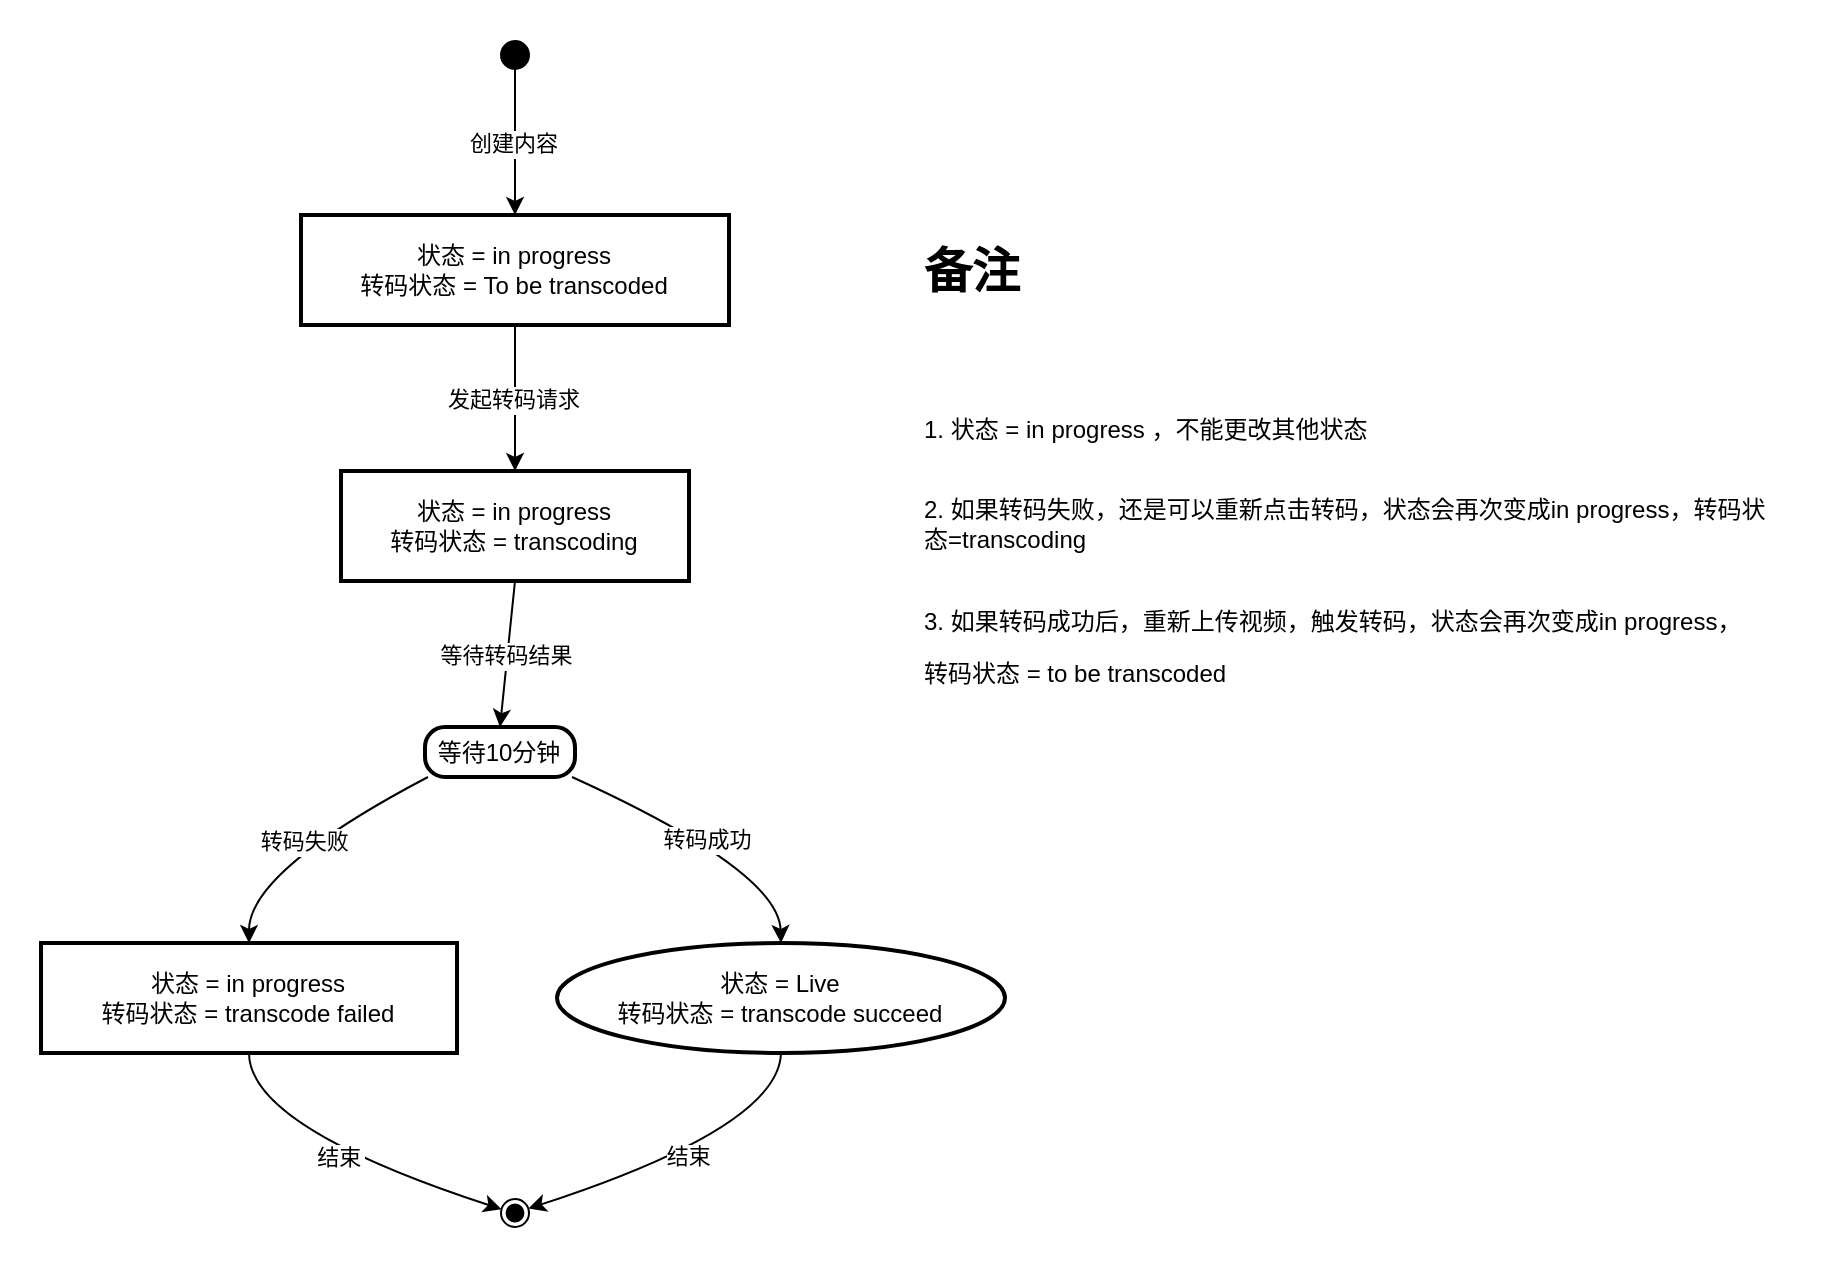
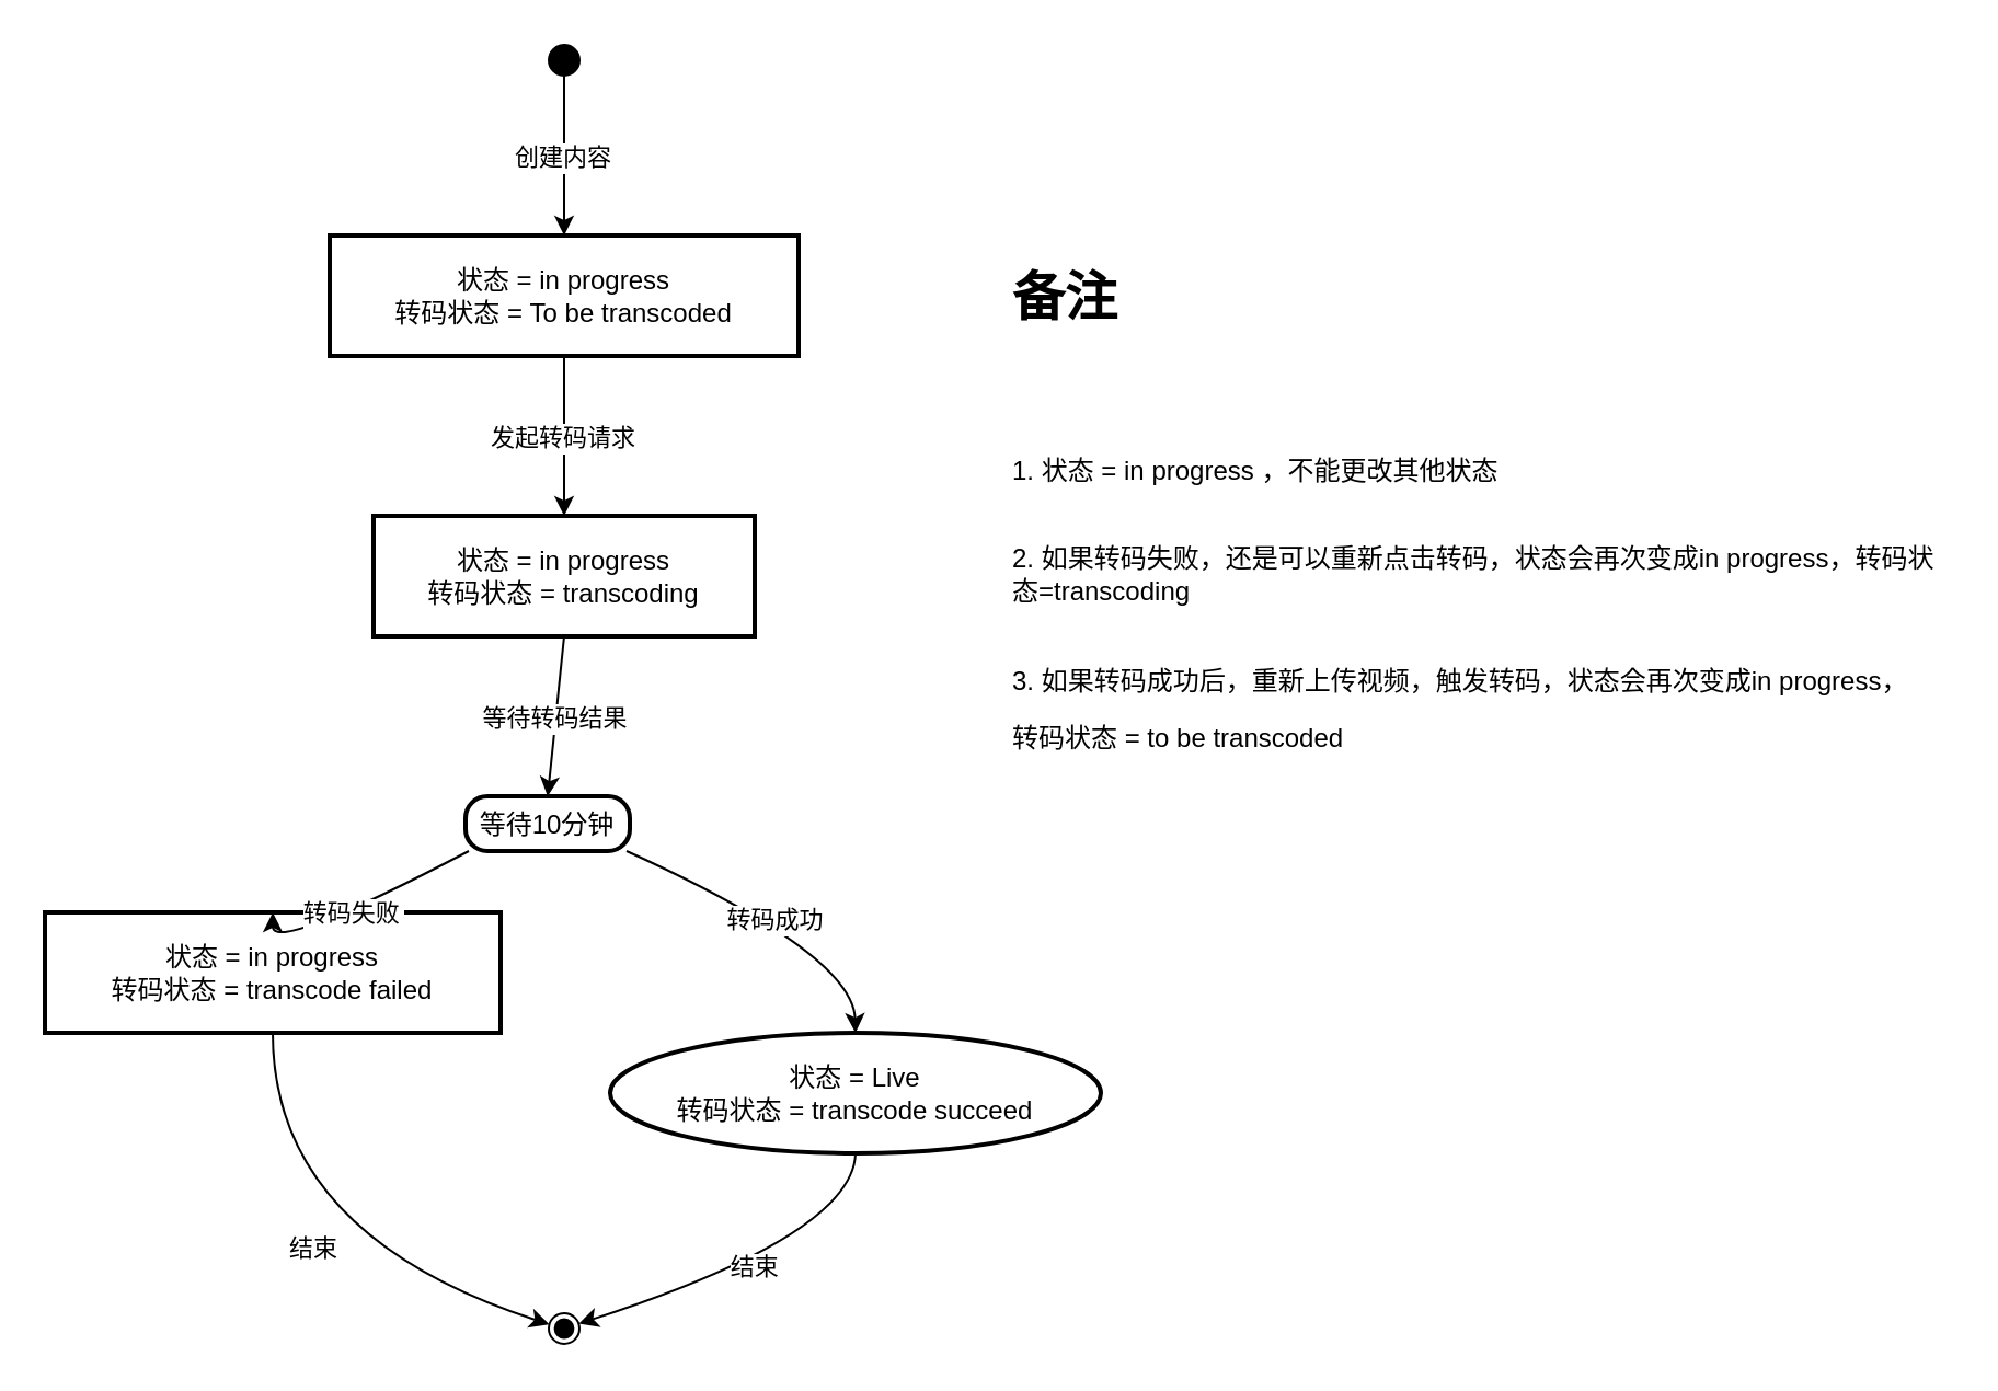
- <mxCell id="6" value="状态 = in progress&#10;转码状态 = transcode failed" style="whiteSpace=wrap;strokeWidth=2;" vertex="1" parent="1"><mxGeometry x="20" y="471" width="208" height="55" as="geometry" /></mxCell>
+ <mxCell id="6" value="状态 = in progress&#10;转码状态 = transcode failed" style="whiteSpace=wrap;strokeWidth=2;" vertex="1" parent="1"><mxGeometry x="20" y="416" width="208" height="55" as="geometry" /></mxCell>
